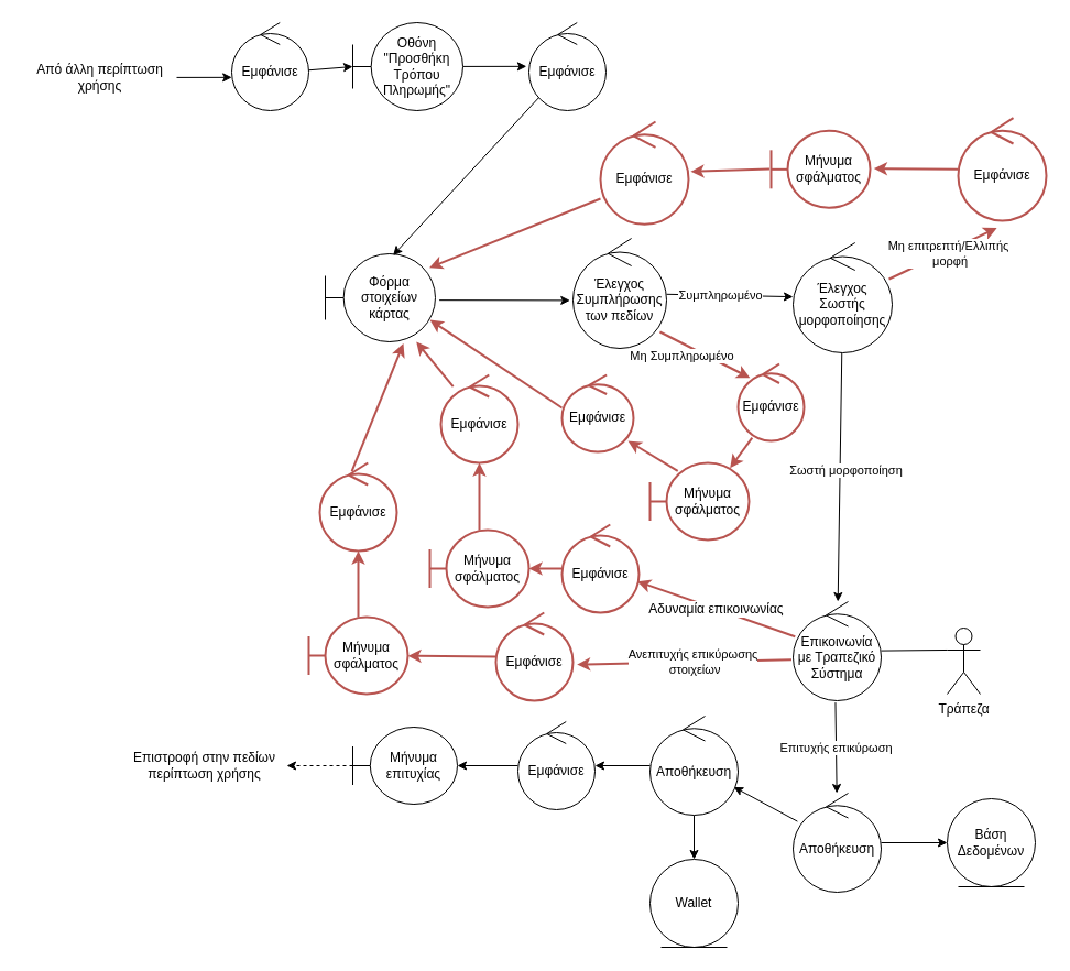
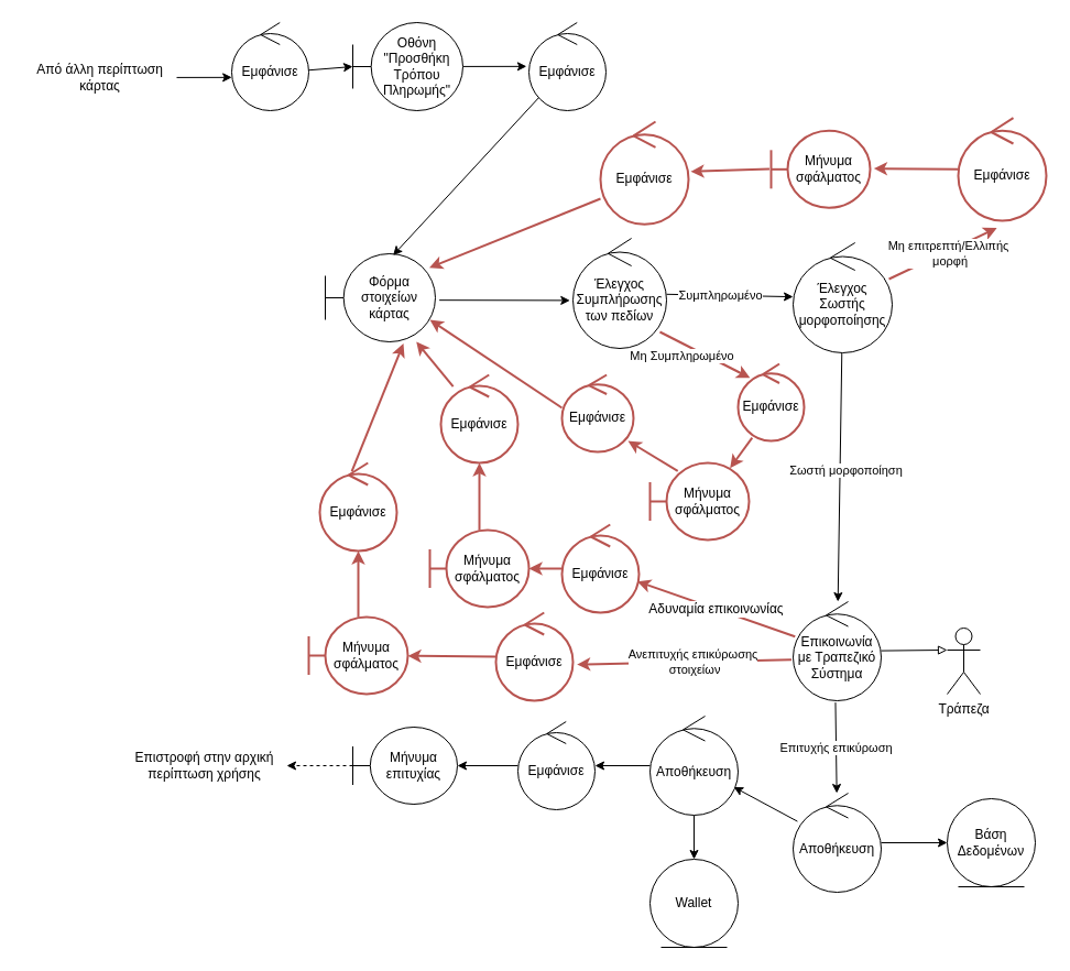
- <mxCell id="51" value="Από άλλη περίπτωση&lt;br&gt;χρήσης" style="text;html=1;align=center;verticalAlign=middle;resizable=0;points=[];autosize=1;strokeColor=none;fillColor=none;" parent="1" vertex="1"><mxGeometry x="20" y="50" width="140" height="40" as="geometry" /></mxCell>
+ <mxCell id="51" value="Από άλλη περίπτωση&lt;br&gt;κάρτας" style="text;html=1;align=center;verticalAlign=middle;resizable=0;points=[];autosize=1;strokeColor=none;fillColor=none;" parent="1" vertex="1"><mxGeometry x="20" y="50" width="140" height="40" as="geometry" /></mxCell>
- <mxCell id="8" style="edgeStyle=none;html=1;endArrow=none;endFill=0;entryX=0;entryY=0.333;entryDx=0;entryDy=0;entryPerimeter=0;" parent="1" source="11" target="12" edge="1"><mxGeometry relative="1" as="geometry"><mxPoint x="415" y="726.67" as="targetPoint" /></mxGeometry></mxCell>
+ <mxCell id="8" style="edgeStyle=none;html=1;endArrow=block;endFill=0;entryX=0;entryY=0.333;entryDx=0;entryDy=0;entryPerimeter=0;" parent="1" source="11" target="12" edge="1"><mxGeometry relative="1" as="geometry"><mxPoint x="415" y="726.67" as="targetPoint" /></mxGeometry></mxCell>
- <mxCell id="58" value="Επιστροφή στην πεδίων&lt;br&gt;περίπτωση χρήσης" style="text;html=1;align=center;verticalAlign=middle;resizable=0;points=[];autosize=1;strokeColor=none;fillColor=none;" parent="1" vertex="1"><mxGeometry x="110" y="675" width="150" height="40" as="geometry" /></mxCell>
+ <mxCell id="58" value="Επιστροφή στην αρχική&lt;br&gt;περίπτωση χρήσης" style="text;html=1;align=center;verticalAlign=middle;resizable=0;points=[];autosize=1;strokeColor=none;fillColor=none;" parent="1" vertex="1"><mxGeometry x="110" y="675" width="150" height="40" as="geometry" /></mxCell>
